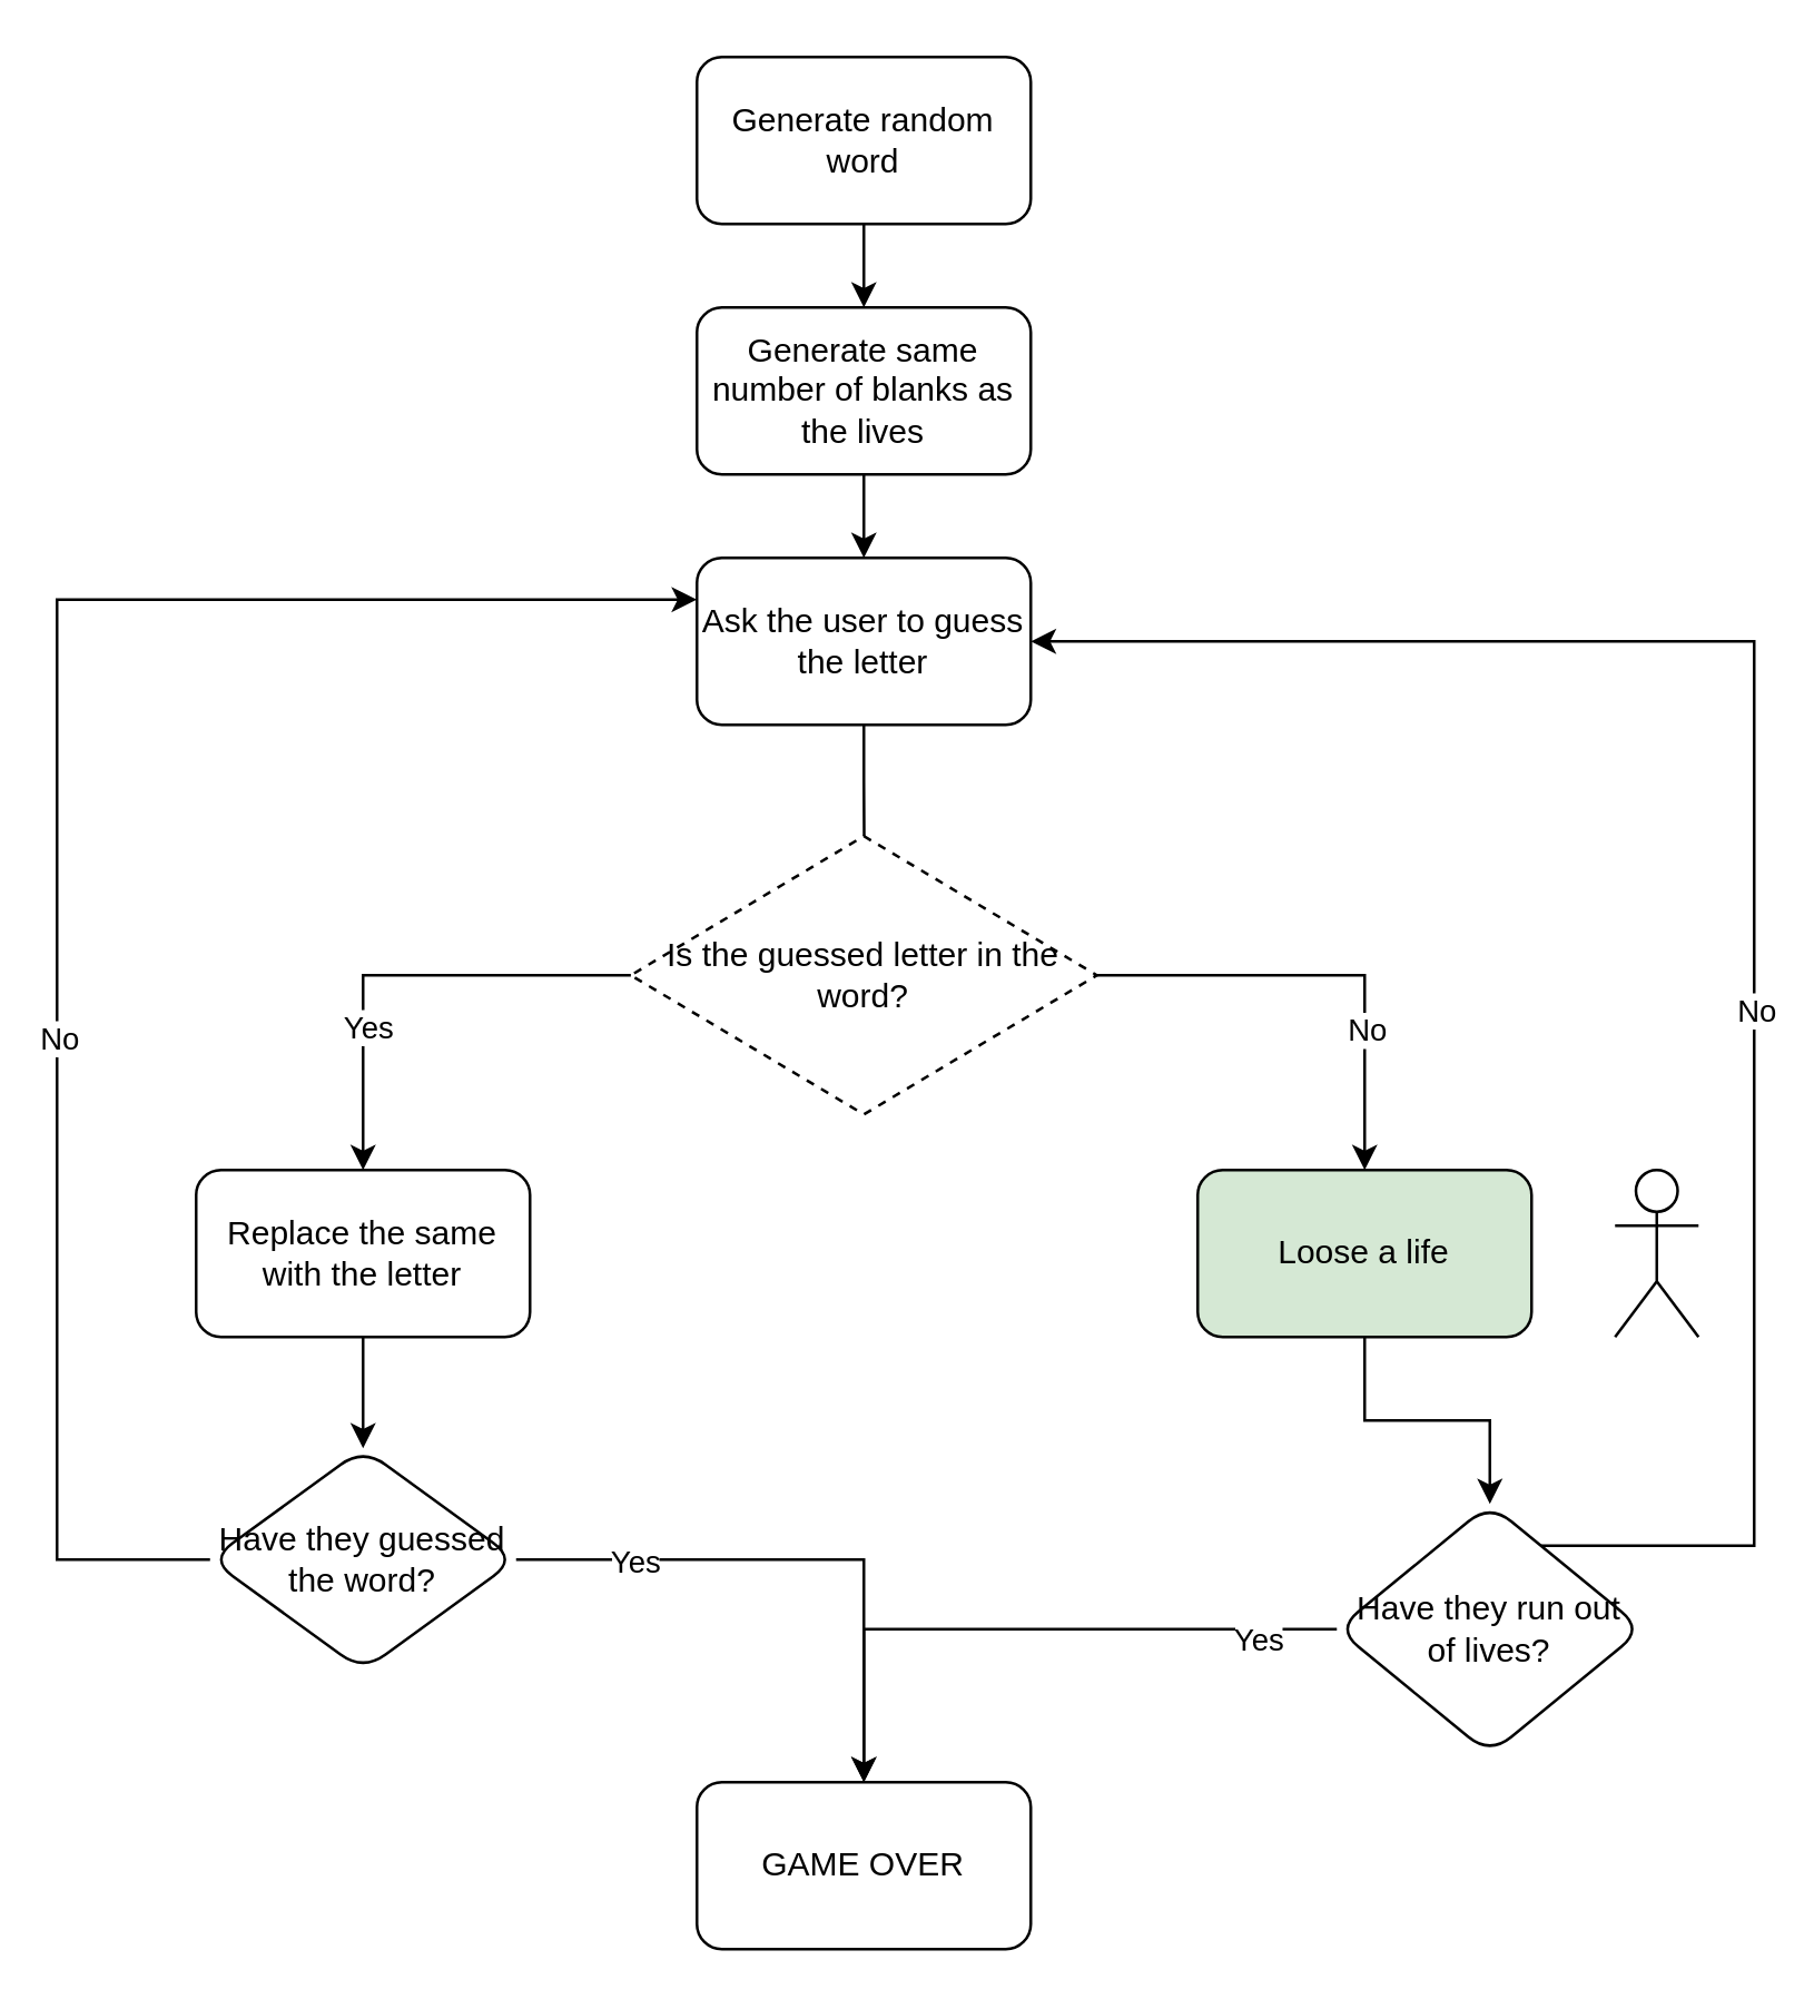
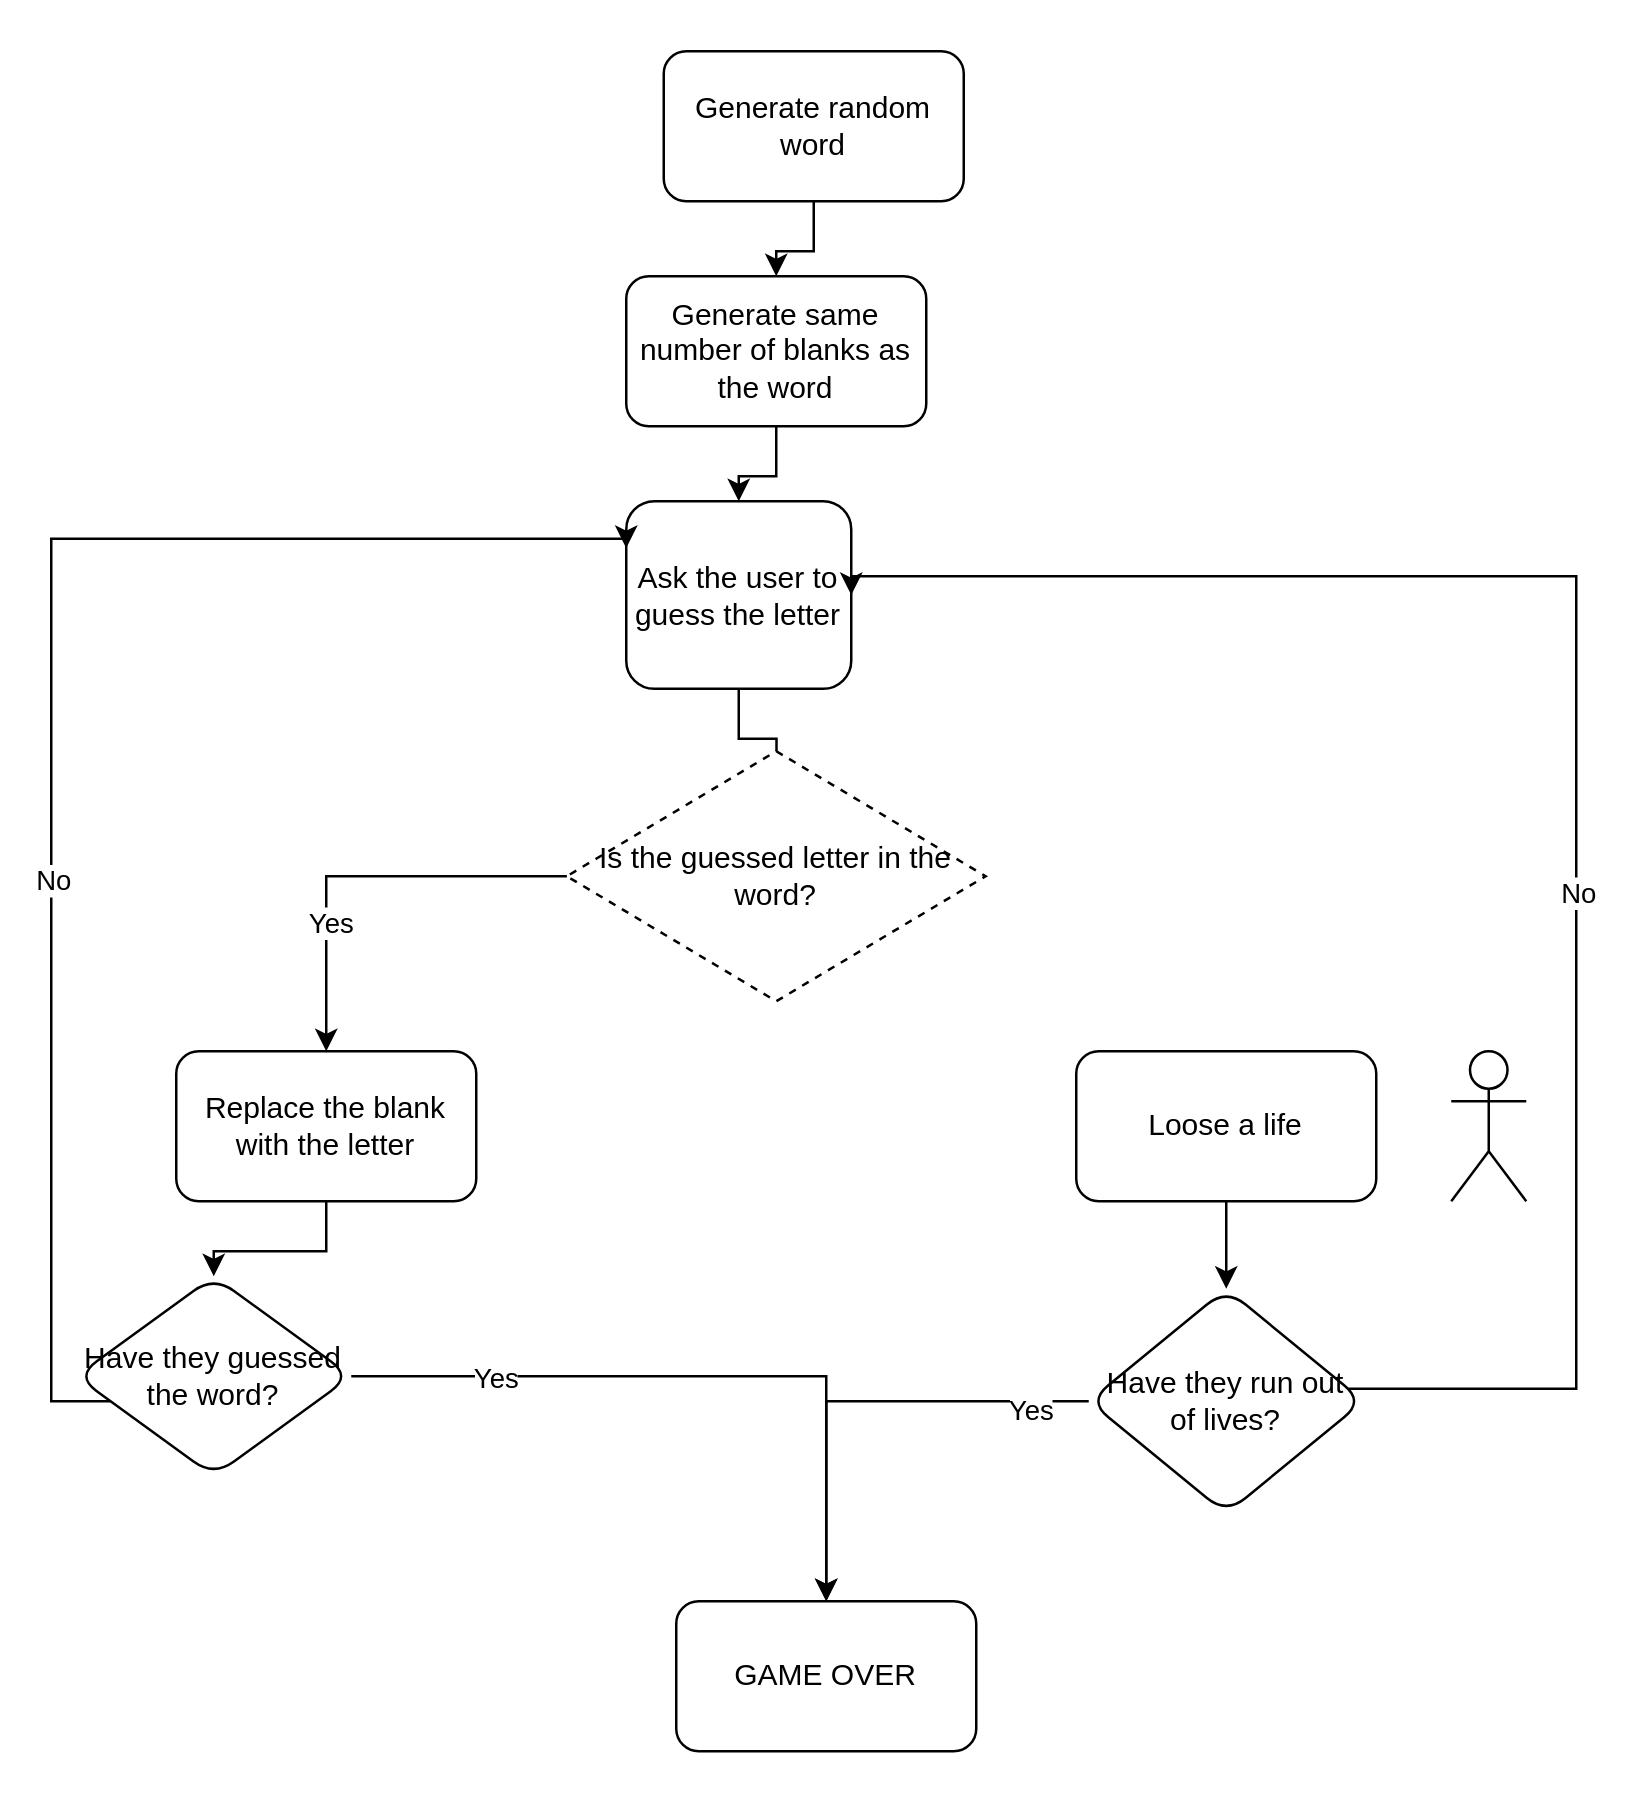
- <mxCell id="3" value="Generate random word" style="rounded=1;whiteSpace=wrap;html=1;" vertex="1" parent="1"><mxGeometry x="250" y="20" width="120" height="60" as="geometry" /></mxCell>
+ <mxCell id="3" value="Generate random word" style="rounded=1;whiteSpace=wrap;html=1;" vertex="1" parent="1"><mxGeometry x="265" y="20" width="120" height="60" as="geometry" /></mxCell>
- <mxCell id="5" value="Generate same number of blanks as the lives" style="rounded=1;whiteSpace=wrap;html=1;" vertex="1" parent="1"><mxGeometry x="250" y="110" width="120" height="60" as="geometry" /></mxCell>
+ <mxCell id="5" value="Generate same number of blanks as the word" style="rounded=1;whiteSpace=wrap;html=1;" vertex="1" parent="1"><mxGeometry x="250" y="110" width="120" height="60" as="geometry" /></mxCell>
- <mxCell id="7" value="Ask the user to guess the letter" style="rounded=1;whiteSpace=wrap;html=1;" vertex="1" parent="1"><mxGeometry x="250" y="200" width="120" height="60" as="geometry" /></mxCell>
+ <mxCell id="7" value="Ask the user to guess the letter" style="rounded=1;whiteSpace=wrap;html=1;" vertex="1" parent="1"><mxGeometry x="250" y="200" width="90" height="75" as="geometry" /></mxCell>
- <mxCell id="10" style="edgeStyle=orthogonalEdgeStyle;rounded=0;orthogonalLoop=1;jettySize=auto;html=1;" edge="1" parent="1" source="12" target="16"><mxGeometry relative="1" as="geometry" /></mxCell>
- <mxCell id="11" value="No" style="edgeLabel;html=1;align=center;verticalAlign=middle;resizable=0;points=[];" vertex="1" connectable="0" parent="10"><mxGeometry x="0.266" y="-1" relative="1" as="geometry"><mxPoint x="1" y="11" as="offset" /></mxGeometry></mxCell>
- <mxCell id="14" value="Replace the same with the letter" style="rounded=1;whiteSpace=wrap;html=1;" vertex="1" parent="1"><mxGeometry x="70" y="420" width="120" height="60" as="geometry" /></mxCell>
+ <mxCell id="14" value="Replace the blank with the letter" style="rounded=1;whiteSpace=wrap;html=1;" vertex="1" parent="1"><mxGeometry x="70" y="420" width="120" height="60" as="geometry" /></mxCell>
- <mxCell id="16" value="Loose a life" style="rounded=1;whiteSpace=wrap;html=1;fillColor=#d5e8d4;" vertex="1" parent="1"><mxGeometry x="430" y="420" width="120" height="60" as="geometry" /></mxCell>
+ <mxCell id="16" value="Loose a life" style="rounded=1;whiteSpace=wrap;html=1;" vertex="1" parent="1"><mxGeometry x="430" y="420" width="120" height="60" as="geometry" /></mxCell>
- <mxCell id="22" value="Have they guessed the word?" style="rhombus;whiteSpace=wrap;html=1;rounded=1;" vertex="1" parent="1"><mxGeometry x="75" y="520" width="110" height="80" as="geometry" /></mxCell>
+ <mxCell id="22" value="Have they guessed the word?" style="rhombus;whiteSpace=wrap;html=1;rounded=1;" vertex="1" parent="1"><mxGeometry x="30" y="510" width="110" height="80" as="geometry" /></mxCell>
- <mxCell id="27" value="Have they run out of lives?" style="rhombus;whiteSpace=wrap;html=1;rounded=1;" vertex="1" parent="1"><mxGeometry x="480" y="540" width="110" height="90" as="geometry" /></mxCell>
+ <mxCell id="27" value="Have they run out of lives?" style="rhombus;whiteSpace=wrap;html=1;rounded=1;" vertex="1" parent="1"><mxGeometry x="435" y="515" width="110" height="90" as="geometry" /></mxCell>
- <mxCell id="28" value="GAME OVER" style="rounded=1;whiteSpace=wrap;html=1;" vertex="1" parent="1"><mxGeometry x="250" y="640" width="120" height="60" as="geometry" /></mxCell>
+ <mxCell id="28" value="GAME OVER" style="rounded=1;whiteSpace=wrap;html=1;" vertex="1" parent="1"><mxGeometry x="270" y="640" width="120" height="60" as="geometry" /></mxCell>
